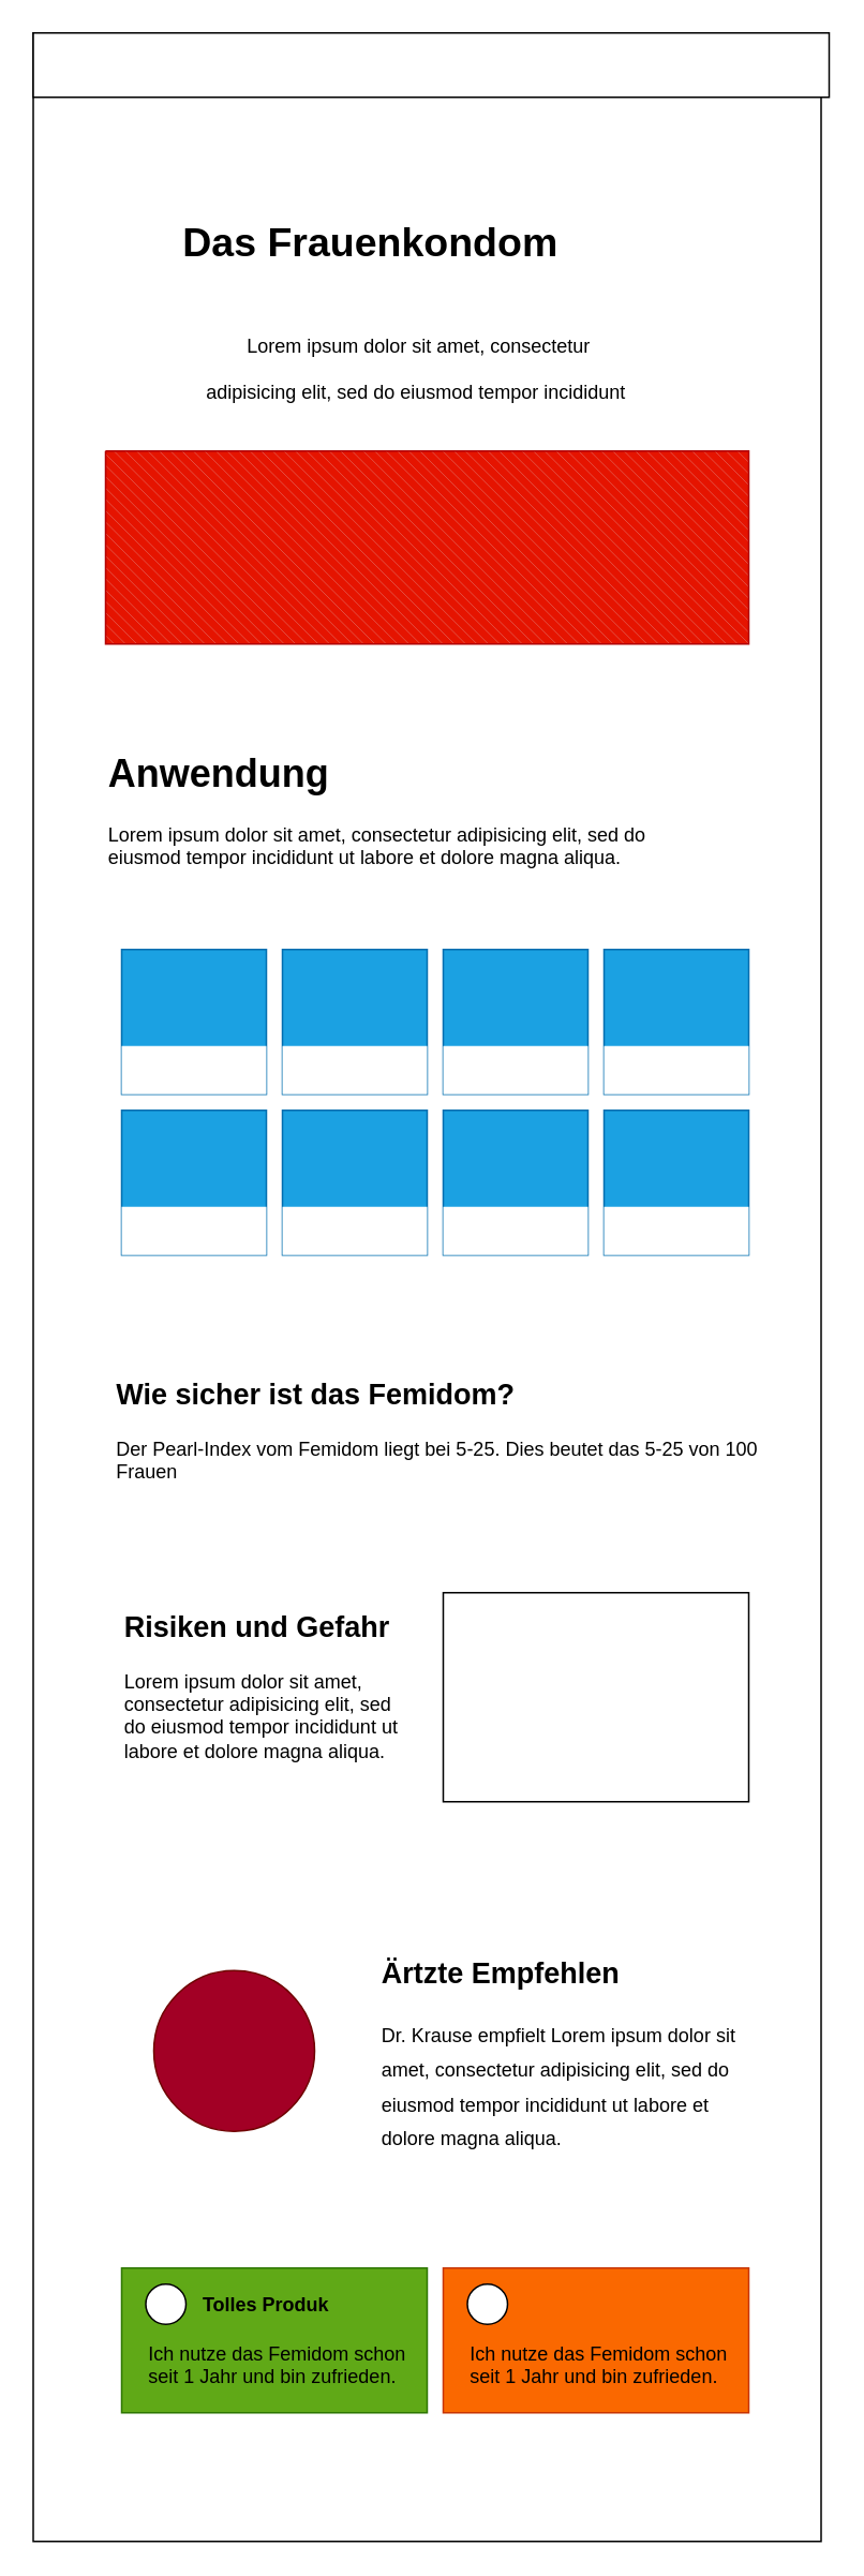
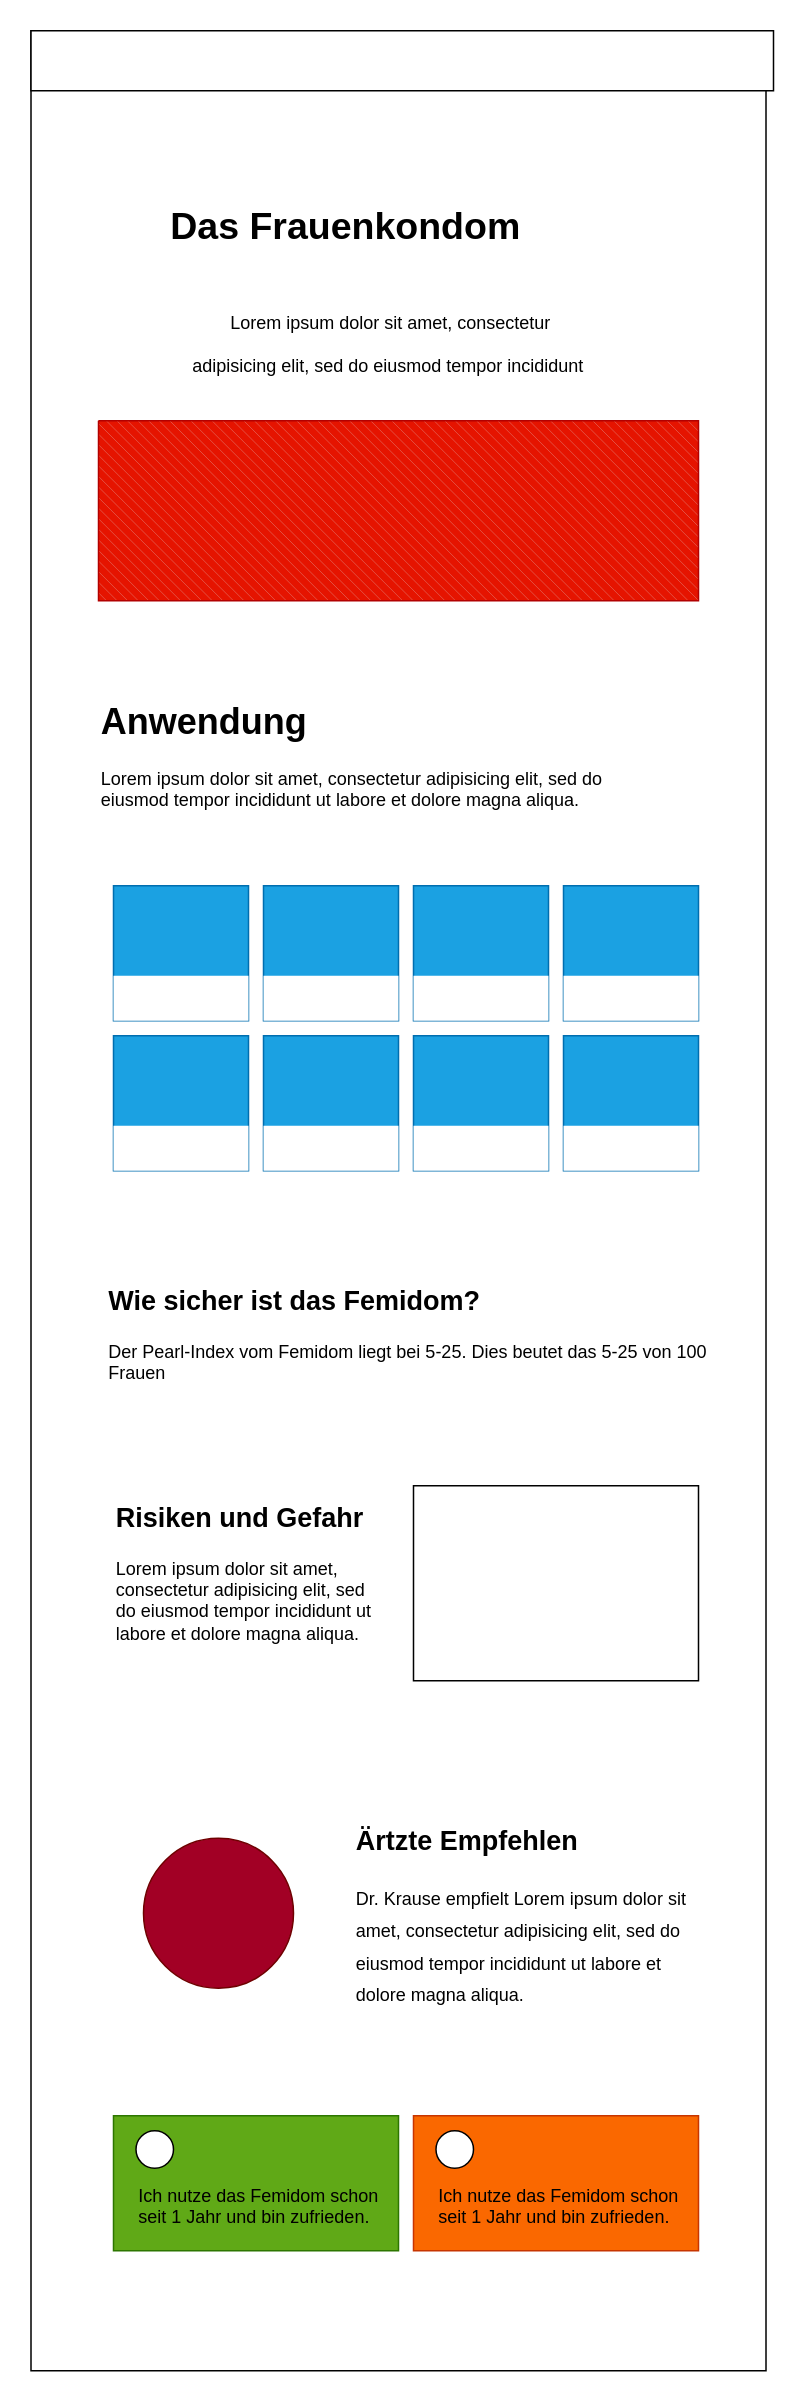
- <mxCell id="17" value="Tolles Produk" style="text;align=center;verticalAlign=middle;whiteSpace=wrap;rounded=0;fontStyle=1" vertex="1" parent="13"><mxGeometry x="40" y="7.5" width="100" height="30" as="geometry" /></mxCell>
